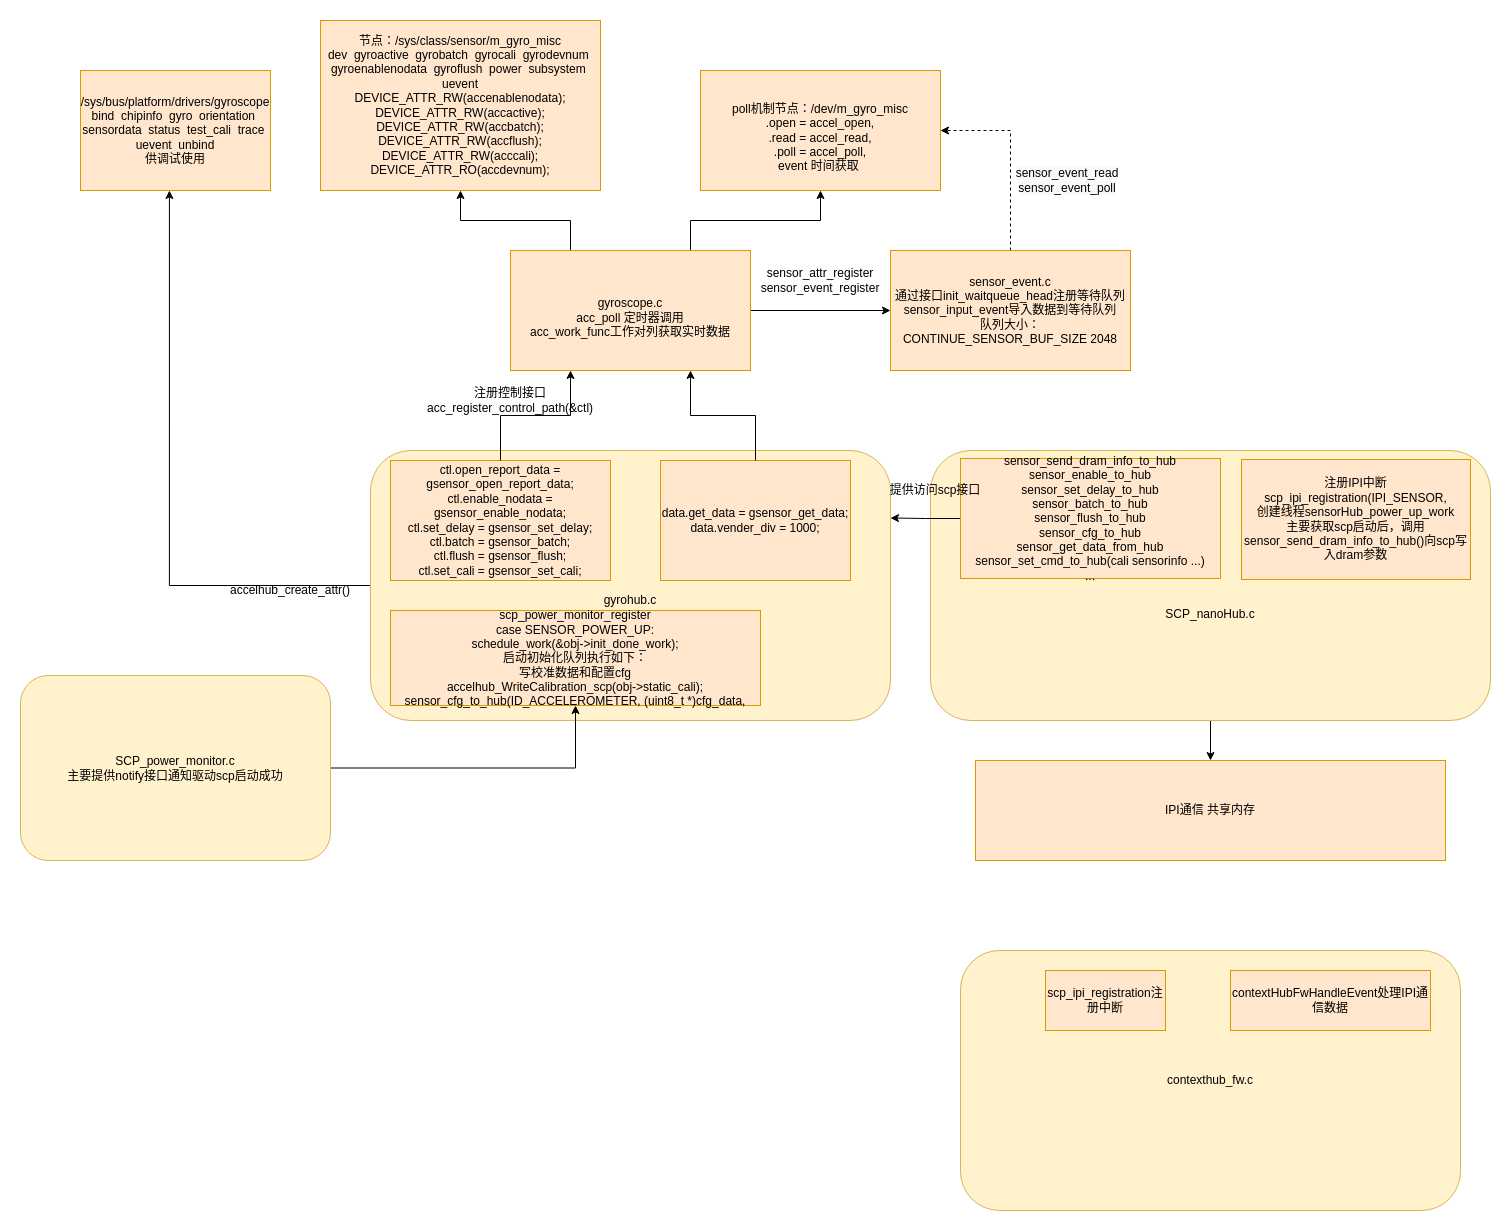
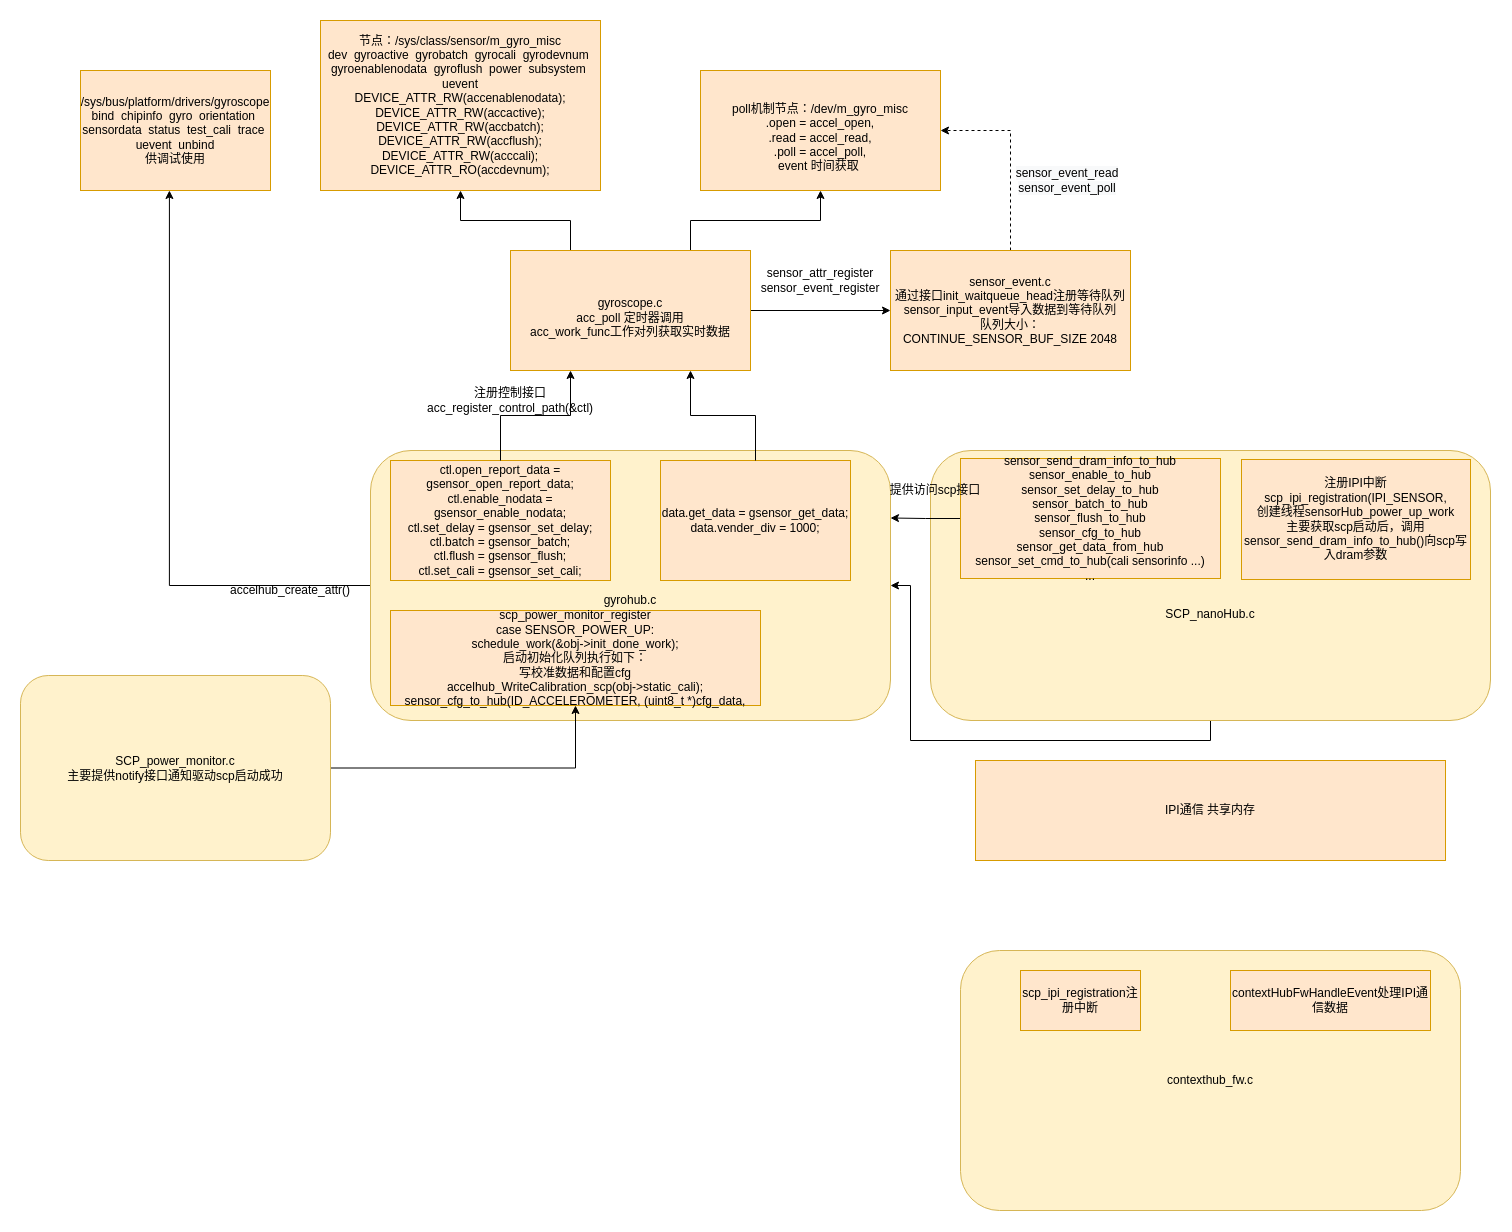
- <mxCell id="21" style="edgeStyle=orthogonalEdgeStyle;rounded=0;orthogonalLoop=1;jettySize=auto;html=1;exitX=0.5;exitY=1;exitDx=0;exitDy=0;entryX=0.5;entryY=0;entryDx=0;entryDy=0;shadow=0;sketch=0;" edge="1" parent="1" source="22" target="26"><mxGeometry relative="1" as="geometry" /></mxCell>
+ <mxCell id="21" style="edgeStyle=orthogonalEdgeStyle;rounded=0;orthogonalLoop=1;jettySize=auto;html=1;exitX=0.5;exitY=1;exitDx=0;exitDy=0;shadow=0;sketch=0;" edge="1" parent="1" source="22" target="10"><mxGeometry relative="1" as="geometry" /></mxCell>
- <mxCell id="32" value="scp_ipi_registration注册中断" style="rounded=0;whiteSpace=wrap;html=1;fillColor=#ffe6cc;strokeColor=#d79b00;" vertex="1" parent="1"><mxGeometry x="1045" y="970" width="120" height="60" as="geometry" /></mxCell>
+ <mxCell id="32" value="scp_ipi_registration注册中断" style="rounded=0;whiteSpace=wrap;html=1;fillColor=#ffe6cc;strokeColor=#d79b00;" vertex="1" parent="1"><mxGeometry x="1020" y="970" width="120" height="60" as="geometry" /></mxCell>
